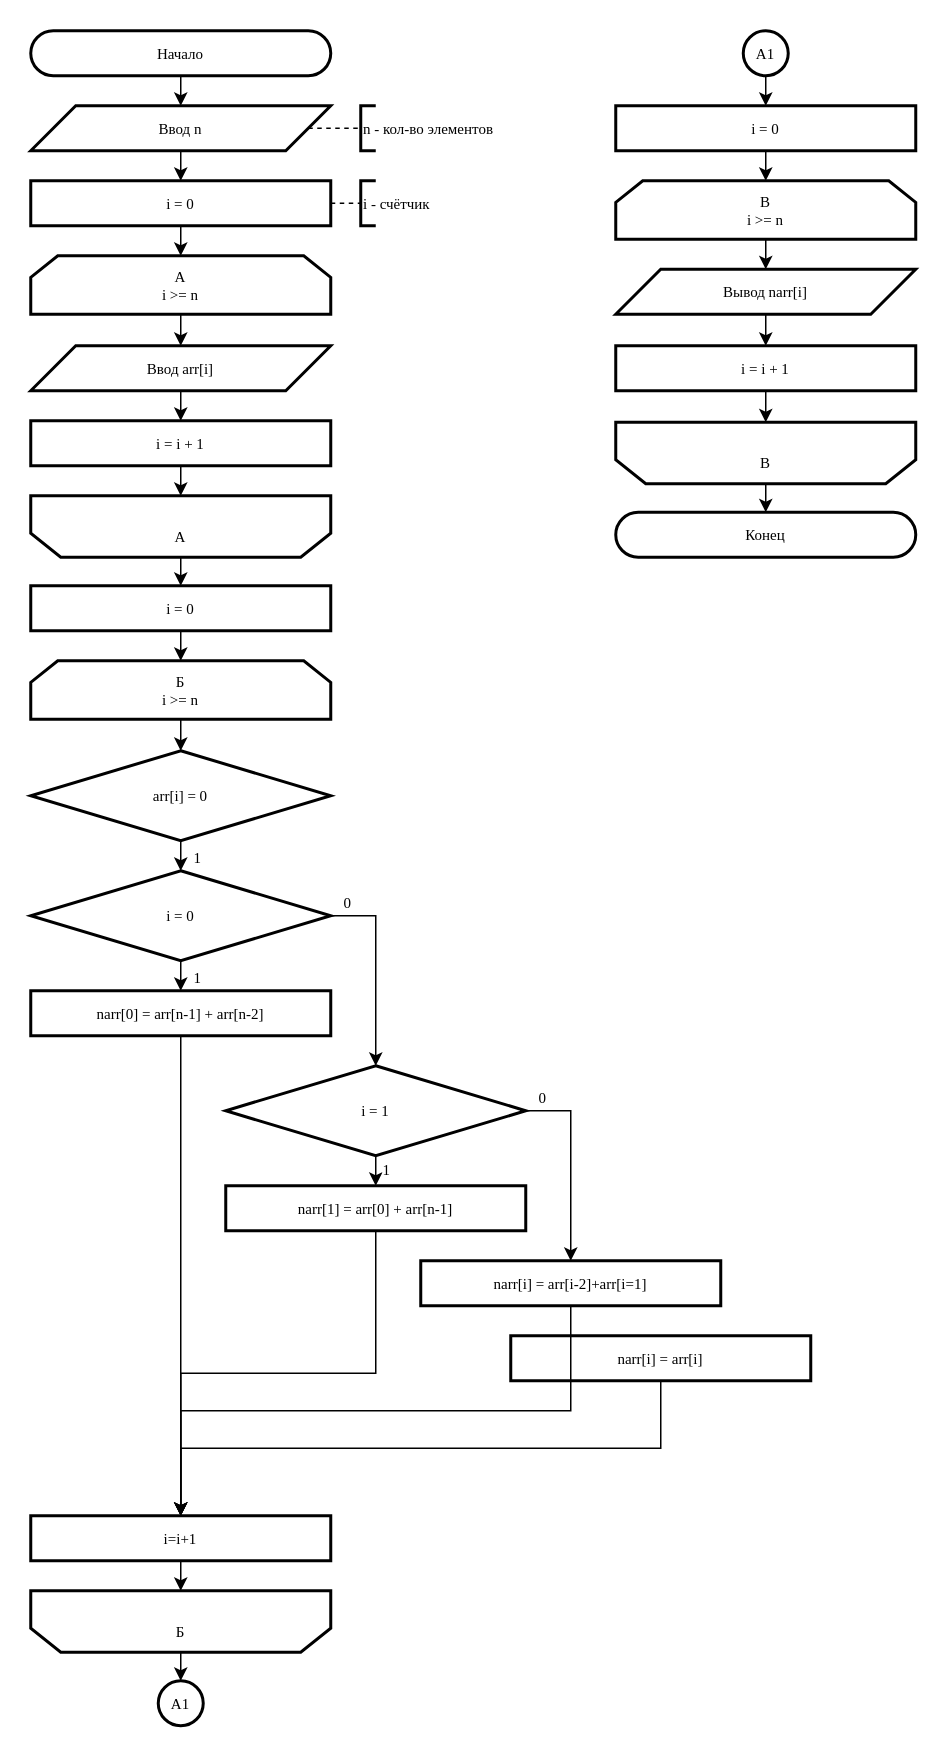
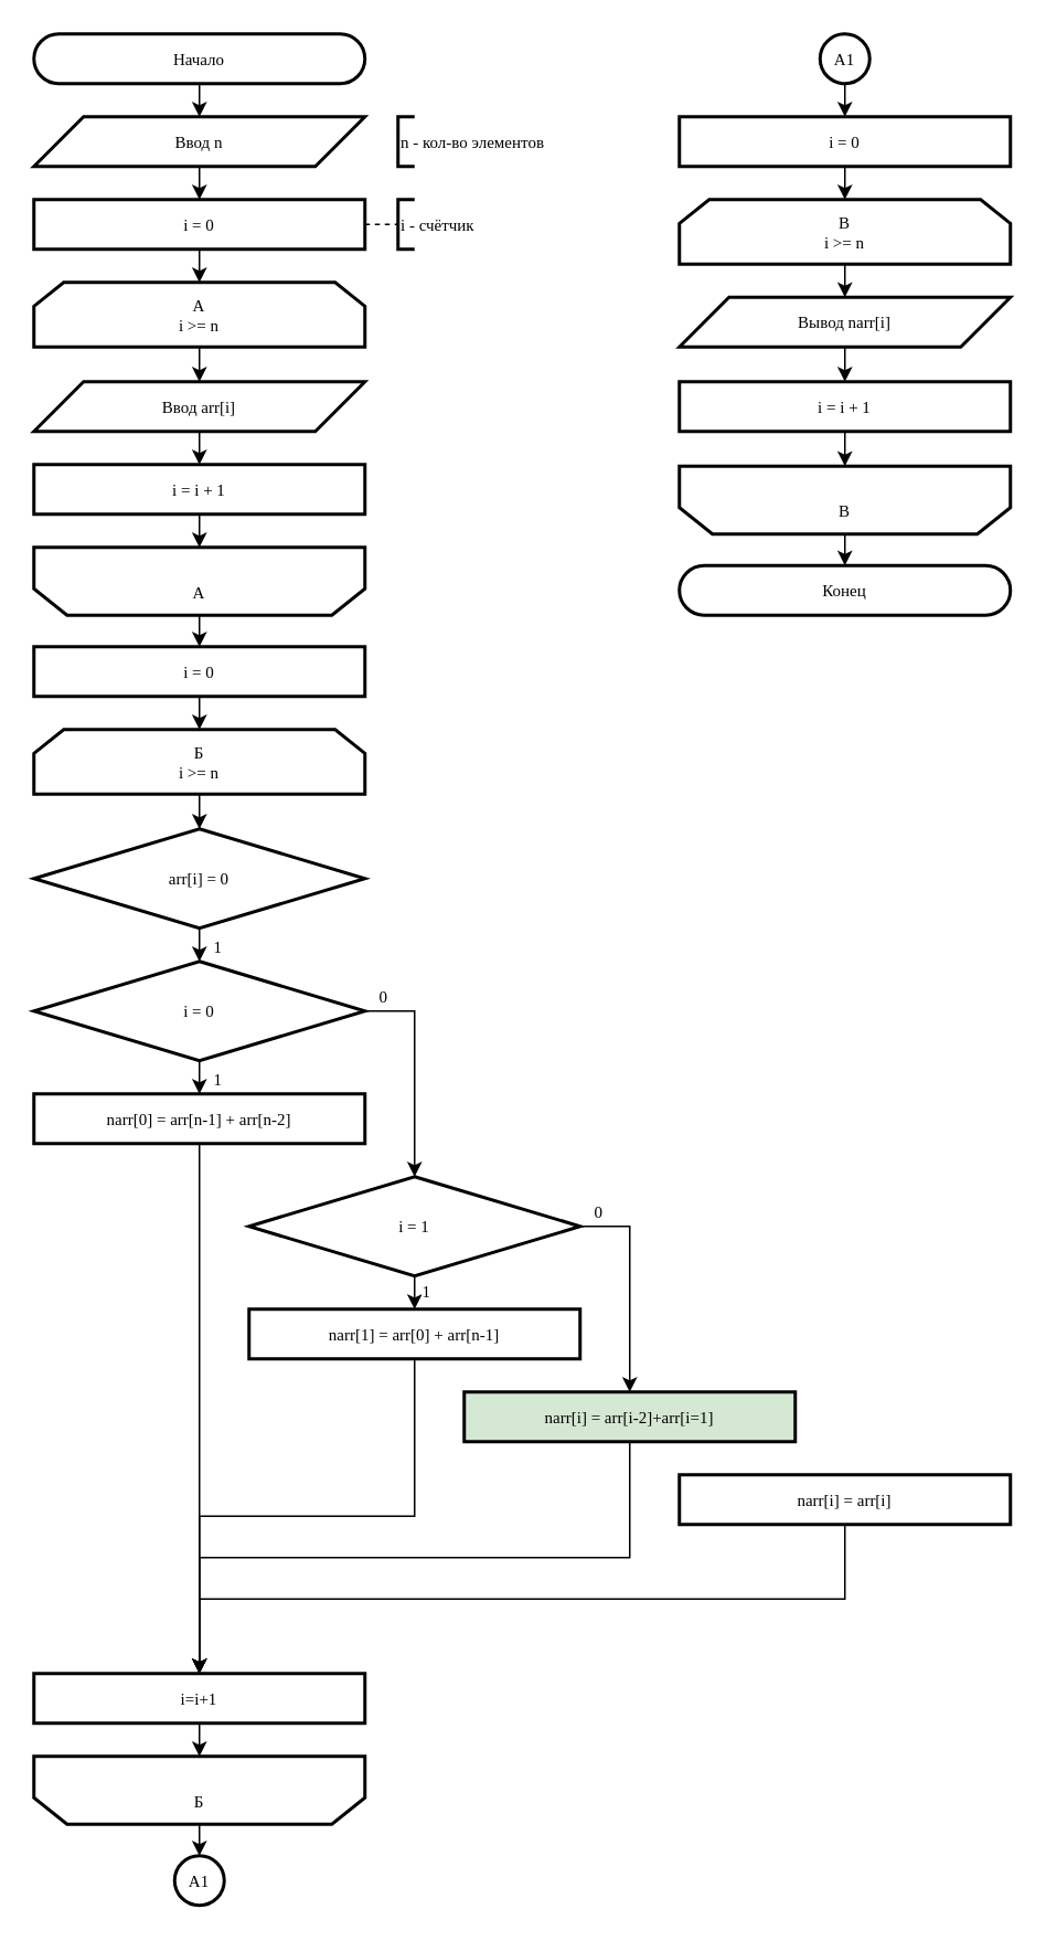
- <mxCell id="7" style="edgeStyle=orthogonalEdgeStyle;rounded=0;orthogonalLoop=1;jettySize=auto;html=1;exitX=1;exitY=0.5;exitDx=0;exitDy=0;entryX=0;entryY=0.5;entryDx=0;entryDy=0;entryPerimeter=0;endArrow=none;endFill=0;dashed=1;fontFamily=JetBrains Mono;fontSize=10;" parent="1" source="5" target="6" edge="1"><mxGeometry relative="1" as="geometry" /></mxCell>
- <mxCell id="48" value="narr[i] = arr[i-2]+arr[i=1]" style="rounded=0;whiteSpace=wrap;html=1;strokeWidth=2;fontFamily=JetBrains Mono;fontSize=10;" parent="1" vertex="1"><mxGeometry x="280" y="840" width="200" height="30" as="geometry" /></mxCell>
+ <mxCell id="48" value="narr[i] = arr[i-2]+arr[i=1]" style="rounded=0;whiteSpace=wrap;html=1;strokeWidth=2;fontFamily=JetBrains Mono;fontSize=10;fillColor=#d5e8d4;" parent="1" vertex="1"><mxGeometry x="280" y="840" width="200" height="30" as="geometry" /></mxCell>
- <mxCell id="39" value="narr[i] = arr[i]" style="rounded=0;whiteSpace=wrap;html=1;strokeWidth=2;fontFamily=JetBrains Mono;fontSize=10;" parent="1" vertex="1"><mxGeometry x="340" y="890" width="200" height="30" as="geometry" /></mxCell>
+ <mxCell id="39" value="narr[i] = arr[i]" style="rounded=0;whiteSpace=wrap;html=1;strokeWidth=2;fontFamily=JetBrains Mono;fontSize=10;" parent="1" vertex="1"><mxGeometry x="410" y="890" width="200" height="30" as="geometry" /></mxCell>
